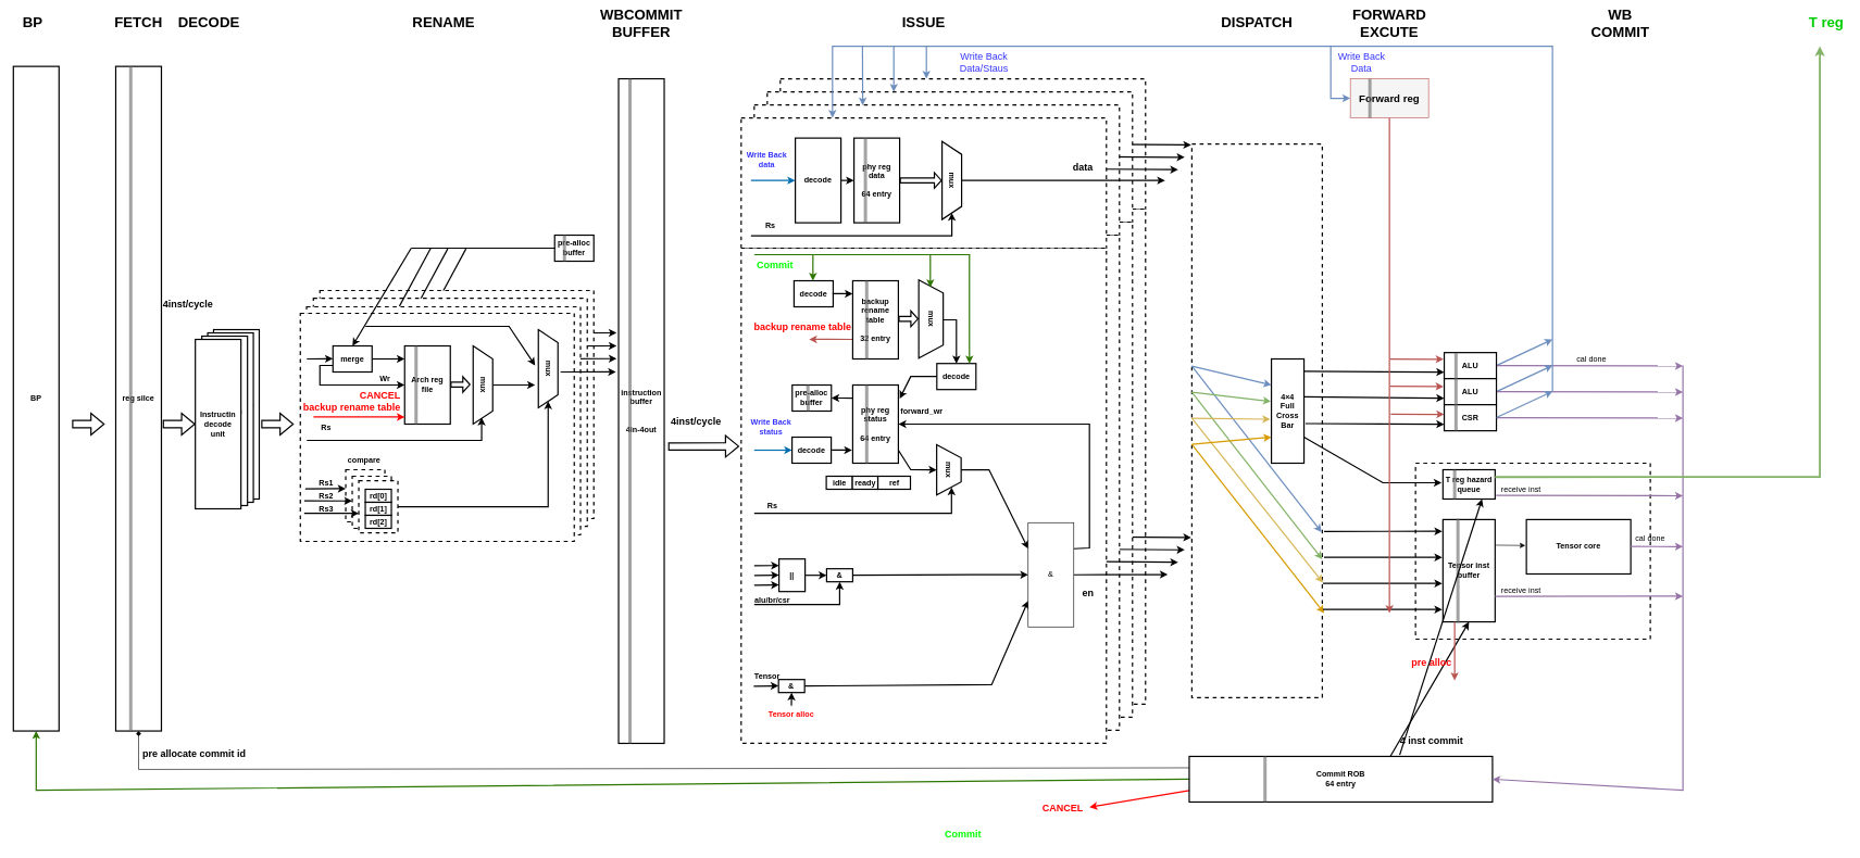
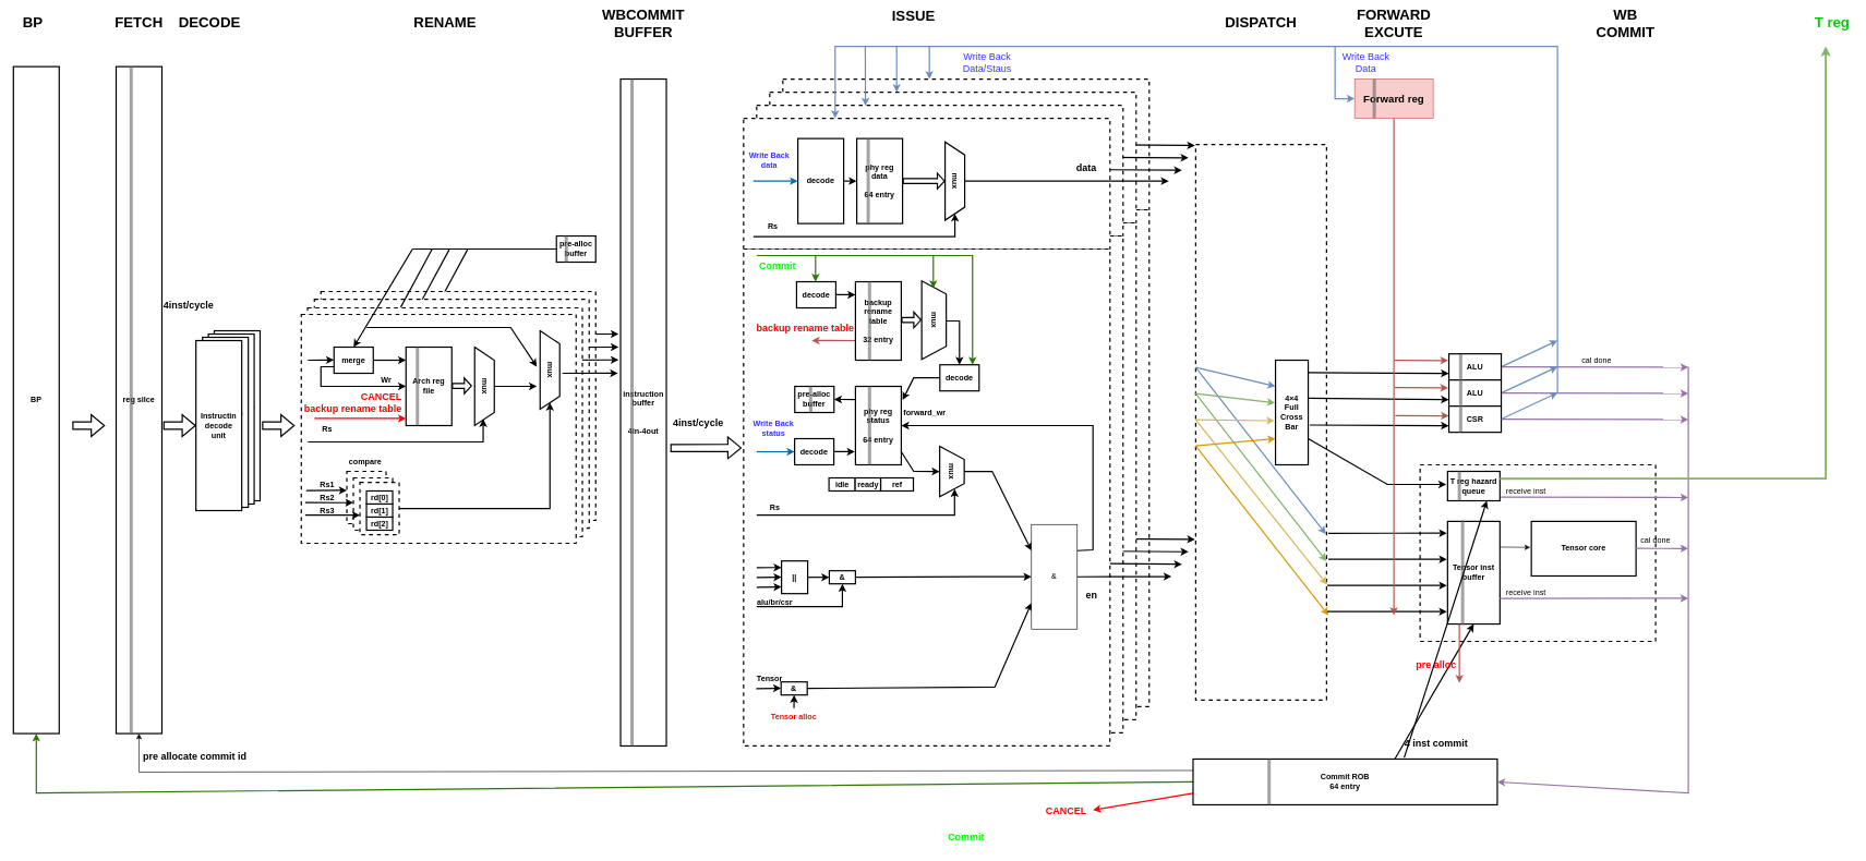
- <mxCell id="197" value="ISSUE" style="text;strokeColor=none;align=center;fillColor=none;html=1;verticalAlign=middle;whiteSpace=wrap;rounded=0;fontStyle=1;fontSize=22;" parent="1" vertex="1"><mxGeometry x="1386" y="20" width="60" height="30" as="geometry" /></mxCell>
+ <mxCell id="197" value="ISSUE" style="text;strokeColor=none;align=center;fillColor=none;html=1;verticalAlign=middle;whiteSpace=wrap;rounded=0;fontStyle=1;fontSize=22;" parent="1" vertex="1"><mxGeometry x="1366" y="10" width="60" height="30" as="geometry" /></mxCell>
- <mxCell id="127" value="Forward reg" style="whiteSpace=wrap;html=1;fontStyle=1;fontSize=16;fillColor=#f5f5f5;strokeColor=#b85450;" parent="1" vertex="1"><mxGeometry x="2070" y="120" width="120" height="60" as="geometry" /></mxCell>
+ <mxCell id="127" value="Forward reg" style="whiteSpace=wrap;html=1;fontStyle=1;fontSize=16;fillColor=#f8cecc;strokeColor=#b85450;" parent="1" vertex="1"><mxGeometry x="2070" y="120" width="120" height="60" as="geometry" /></mxCell>
- <mxCell id="139" style="edgeStyle=none;rounded=0;html=1;exitX=0;exitY=0.25;exitDx=0;exitDy=0;entryX=0.5;entryY=1;entryDx=0;entryDy=0;endArrow=diamond;" parent="1" source="140" target="145" edge="1"><mxGeometry relative="1" as="geometry"><Array as="points"><mxPoint x="212" y="1180" /></Array></mxGeometry></mxCell>
+ <mxCell id="139" style="edgeStyle=none;rounded=0;html=1;exitX=0;exitY=0.25;exitDx=0;exitDy=0;entryX=0.5;entryY=1;entryDx=0;entryDy=0;" parent="1" source="140" target="145" edge="1"><mxGeometry relative="1" as="geometry"><Array as="points"><mxPoint x="212" y="1180" /></Array></mxGeometry></mxCell>
